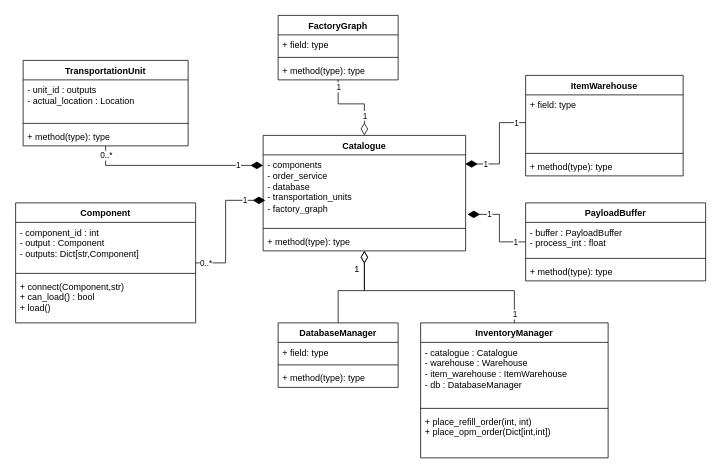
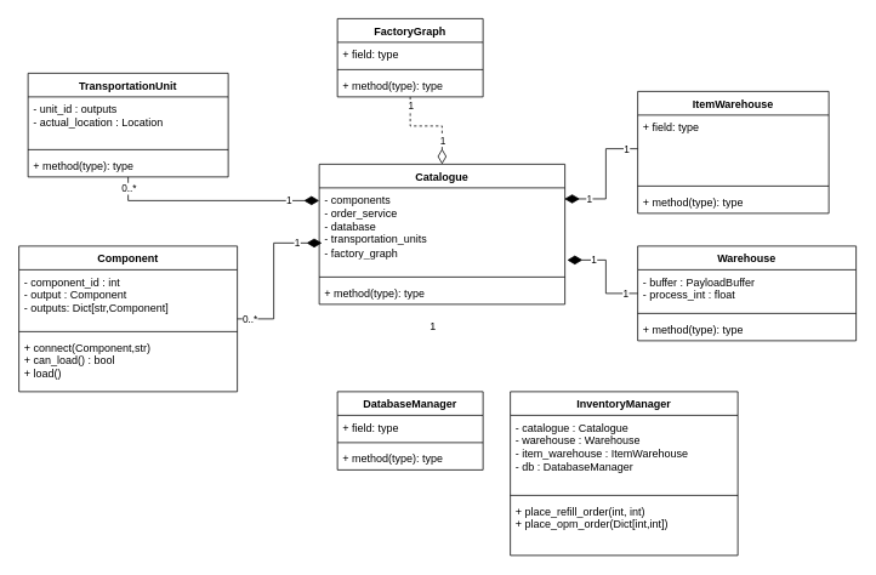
- <mxCell id="11" style="edgeStyle=orthogonalEdgeStyle;rounded=0;orthogonalLoop=1;jettySize=auto;html=1;strokeColor=default;align=center;verticalAlign=middle;fontFamily=Helvetica;fontSize=11;fontColor=default;labelBackgroundColor=default;endArrow=diamondThin;endFill=0;endSize=14;" edge="1" parent="1" source="14" target="2"><mxGeometry relative="1" as="geometry" /></mxCell>
+ <mxCell id="11" style="edgeStyle=orthogonalEdgeStyle;rounded=0;orthogonalLoop=1;jettySize=auto;html=1;strokeColor=default;align=center;verticalAlign=middle;fontFamily=Helvetica;fontSize=11;fontColor=default;labelBackgroundColor=default;endArrow=diamondThin;endFill=0;endSize=14;dashed=1;" edge="1" parent="1" source="14" target="2"><mxGeometry relative="1" as="geometry" /></mxCell>
- <mxCell id="26" value="PayloadBuffer" style="swimlane;fontStyle=1;align=center;verticalAlign=top;childLayout=stackLayout;horizontal=1;startSize=26;horizontalStack=0;resizeParent=1;resizeParentMax=0;resizeLast=0;collapsible=1;marginBottom=0;whiteSpace=wrap;html=1;" vertex="1" parent="1"><mxGeometry x="700" y="270" width="240" height="104" as="geometry" /></mxCell>
+ <mxCell id="26" value="Warehouse" style="swimlane;fontStyle=1;align=center;verticalAlign=top;childLayout=stackLayout;horizontal=1;startSize=26;horizontalStack=0;resizeParent=1;resizeParentMax=0;resizeLast=0;collapsible=1;marginBottom=0;whiteSpace=wrap;html=1;" vertex="1" parent="1"><mxGeometry x="700" y="270" width="240" height="104" as="geometry" /></mxCell>
- <mxCell id="34" style="edgeStyle=orthogonalEdgeStyle;rounded=0;orthogonalLoop=1;jettySize=auto;html=1;endArrow=diamondThin;endFill=0;endSize=14;" edge="1" parent="1" source="36" target="2"><mxGeometry relative="1" as="geometry" /></mxCell>
- <mxCell id="35" value="1" style="edgeLabel;html=1;align=center;verticalAlign=middle;resizable=0;points=[];" vertex="1" connectable="0" parent="34"><mxGeometry x="-0.916" relative="1" as="geometry"><mxPoint as="offset" /></mxGeometry></mxCell>
- <mxCell id="6" style="edgeStyle=orthogonalEdgeStyle;rounded=0;orthogonalLoop=1;jettySize=auto;html=1;strokeColor=default;align=center;verticalAlign=middle;fontFamily=Helvetica;fontSize=11;fontColor=default;labelBackgroundColor=default;endArrow=diamondThin;endFill=0;endSize=14;" edge="1" parent="1" source="7" target="2"><mxGeometry relative="1" as="geometry" /></mxCell>
